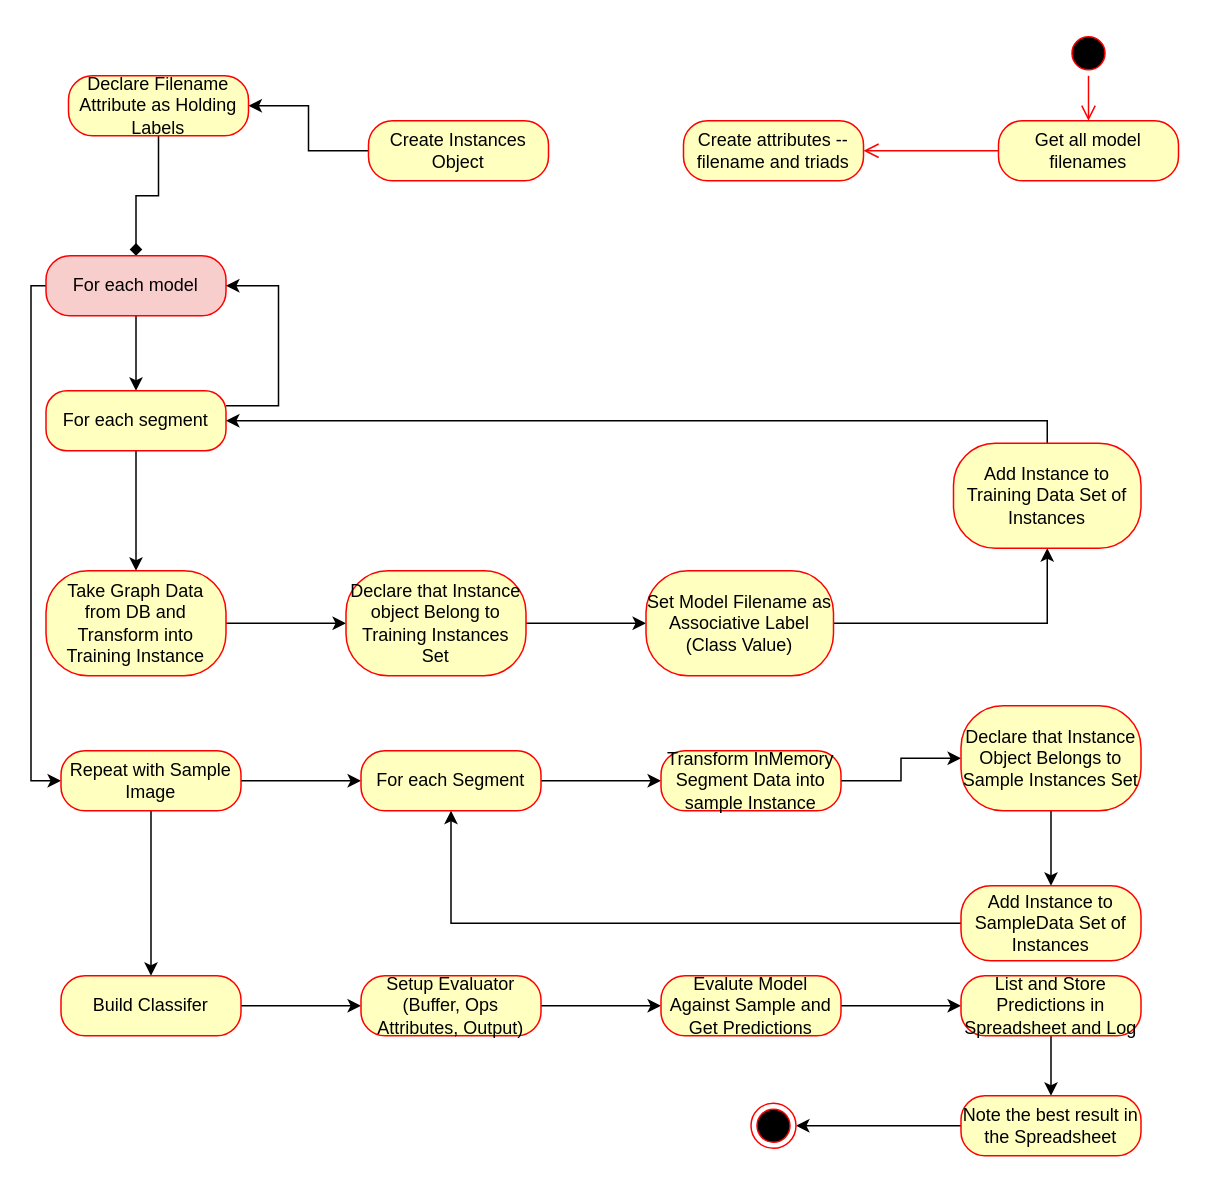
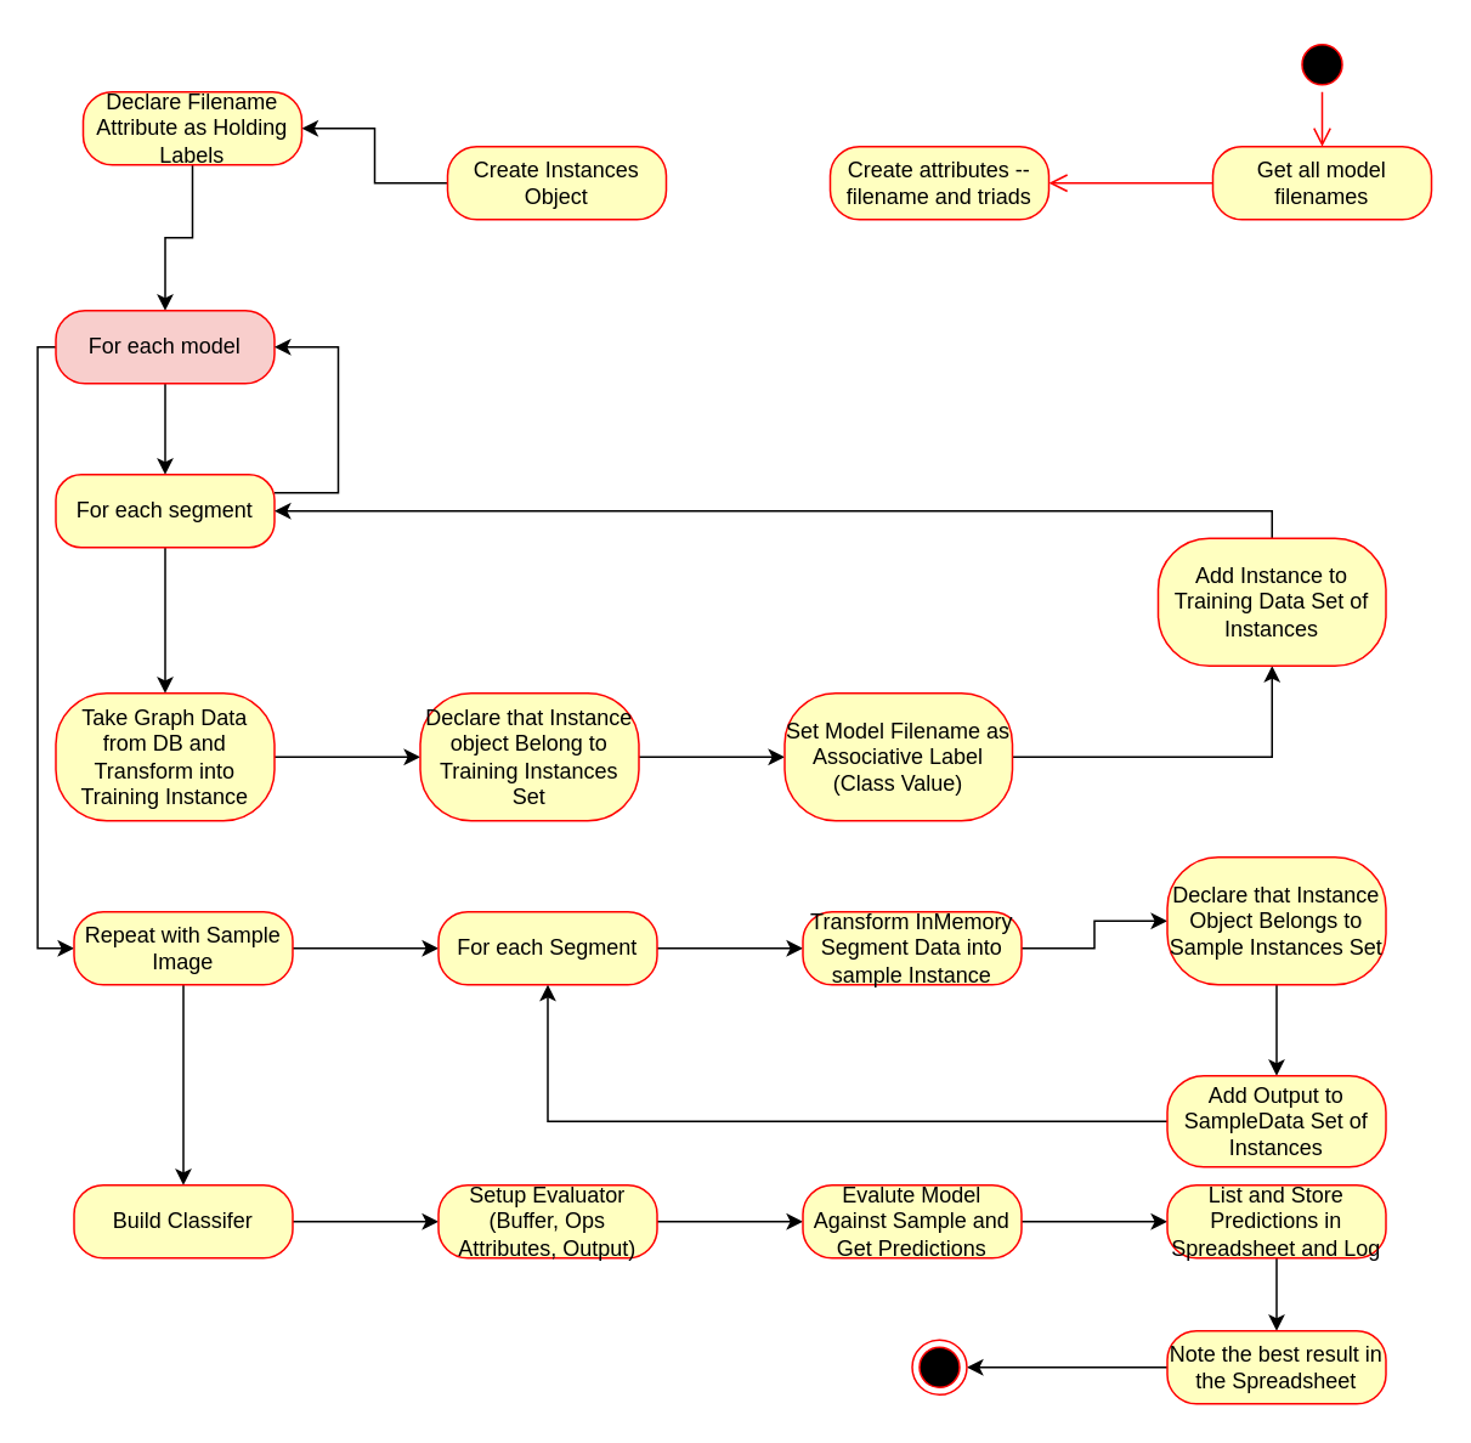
- <mxCell id="9" value="" style="edgeStyle=orthogonalEdgeStyle;rounded=0;orthogonalLoop=1;jettySize=auto;html=1;endArrow=diamond;" edge="1" parent="1" source="10" target="13"><mxGeometry relative="1" as="geometry" /></mxCell>
+ <mxCell id="9" value="" style="edgeStyle=orthogonalEdgeStyle;rounded=0;orthogonalLoop=1;jettySize=auto;html=1;" edge="1" parent="1" source="10" target="13"><mxGeometry relative="1" as="geometry" /></mxCell>
- <mxCell id="45" value="Add Instance to SampleData Set of Instances" style="rounded=1;whiteSpace=wrap;html=1;arcSize=40;fontColor=#000000;fillColor=#ffffc0;strokeColor=#ff0000;" vertex="1" parent="1"><mxGeometry x="640" y="590" width="120" height="50" as="geometry" /></mxCell>
+ <mxCell id="45" value="Add Output to SampleData Set of Instances" style="rounded=1;whiteSpace=wrap;html=1;arcSize=40;fontColor=#000000;fillColor=#ffffc0;strokeColor=#ff0000;" vertex="1" parent="1"><mxGeometry x="640" y="590" width="120" height="50" as="geometry" /></mxCell>
